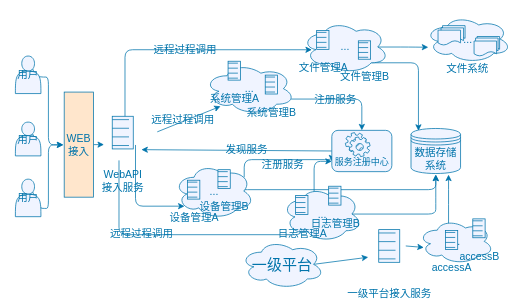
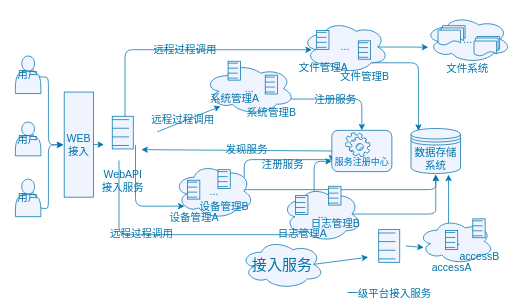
- <mxCell id="14" value="&lt;font style=&quot;font-size: 14px;&quot;&gt;WEB接入&lt;/font&gt;" style="whiteSpace=wrap;html=1;fontSize=14;strokeColor=#0174AB;fillColor=#ffe6cc;fontColor=#0174AB;labelBackgroundColor=none;" parent="1" vertex="1"><mxGeometry x="85" y="122" width="39" height="140" as="geometry" /></mxCell>
+ <mxCell id="14" value="&lt;font style=&quot;font-size: 14px;&quot;&gt;WEB接入&lt;/font&gt;" style="whiteSpace=wrap;html=1;fontSize=14;strokeColor=#0174AB;fillColor=#F0F4FF;fontColor=#0174AB;labelBackgroundColor=none;" parent="1" vertex="1"><mxGeometry x="85" y="122" width="39" height="140" as="geometry" /></mxCell>
- <mxCell id="26" value="&lt;font style=&quot;font-size: 20px&quot;&gt;一级平台&lt;/font&gt;" style="ellipse;shape=cloud;fontSize=14;whiteSpace=wrap;html=1;align=center;strokeColor=#0174AB;fillColor=#F0F4FF;fontColor=#0174AB;labelBackgroundColor=none;" parent="1" vertex="1"><mxGeometry x="320" y="319" width="111" height="65" as="geometry" /></mxCell>
+ <mxCell id="26" value="&lt;font style=&quot;font-size: 20px&quot;&gt;接入服务&lt;/font&gt;" style="ellipse;shape=cloud;fontSize=14;whiteSpace=wrap;html=1;align=center;strokeColor=#0174AB;fillColor=#F0F4FF;fontColor=#0174AB;labelBackgroundColor=none;" parent="1" vertex="1"><mxGeometry x="320" y="319" width="111" height="65" as="geometry" /></mxCell>
